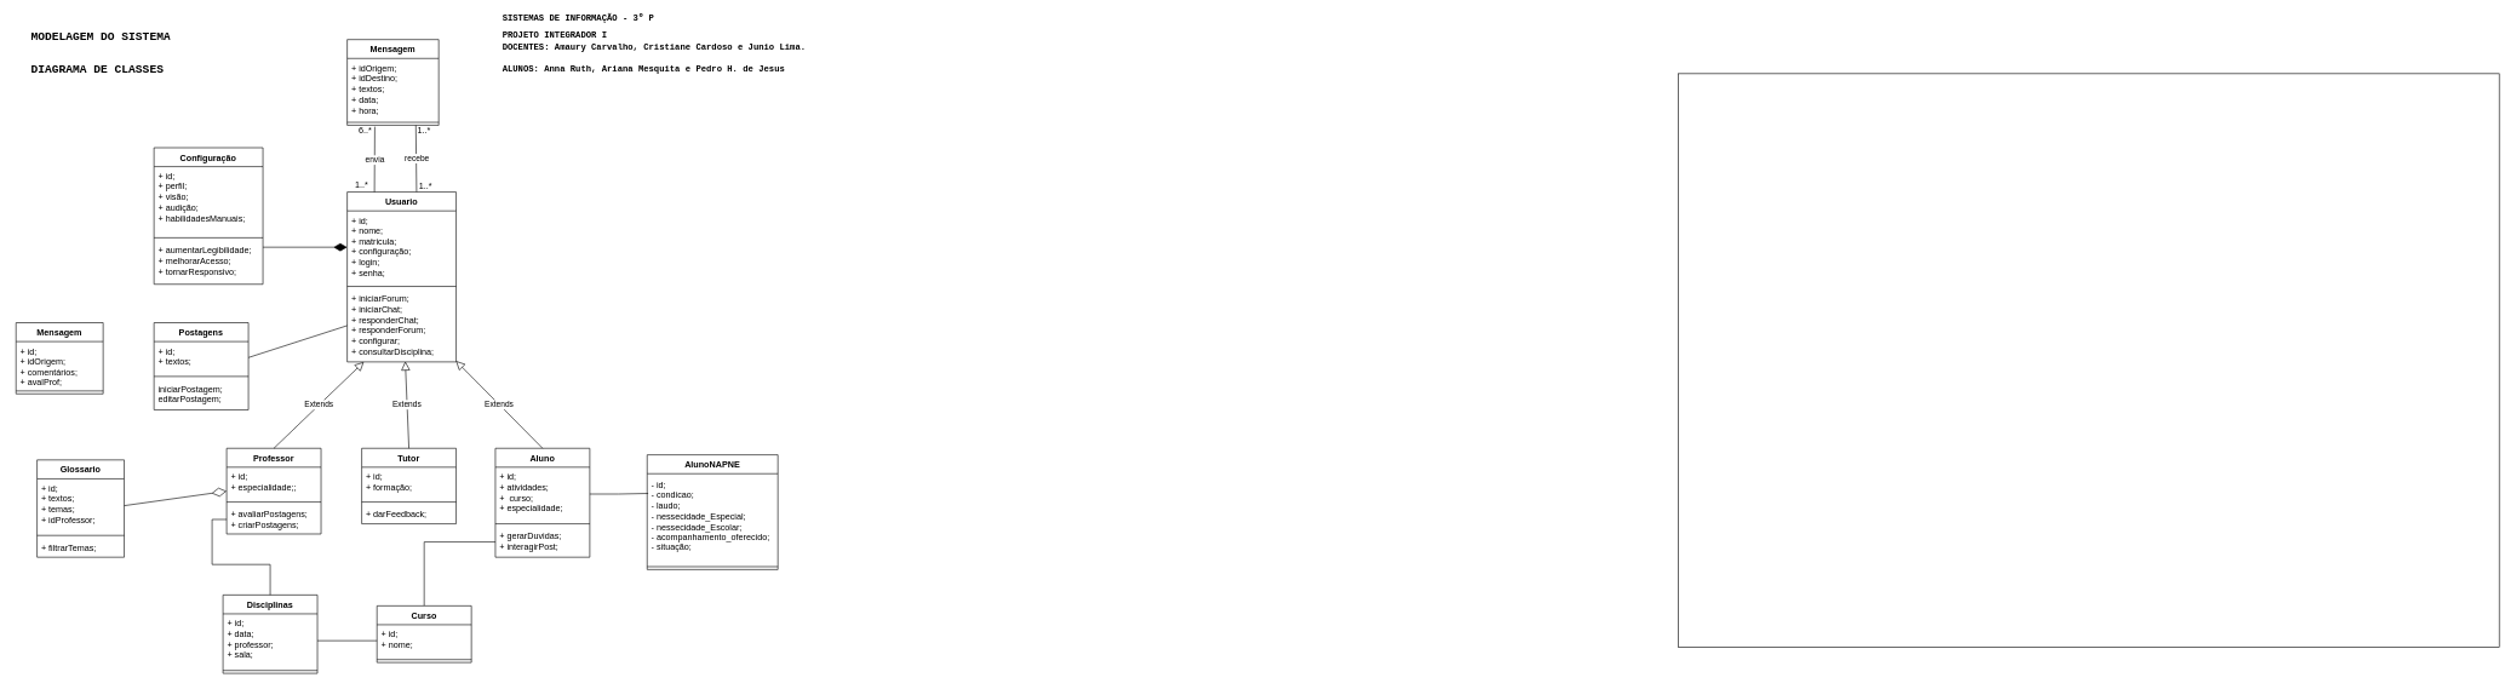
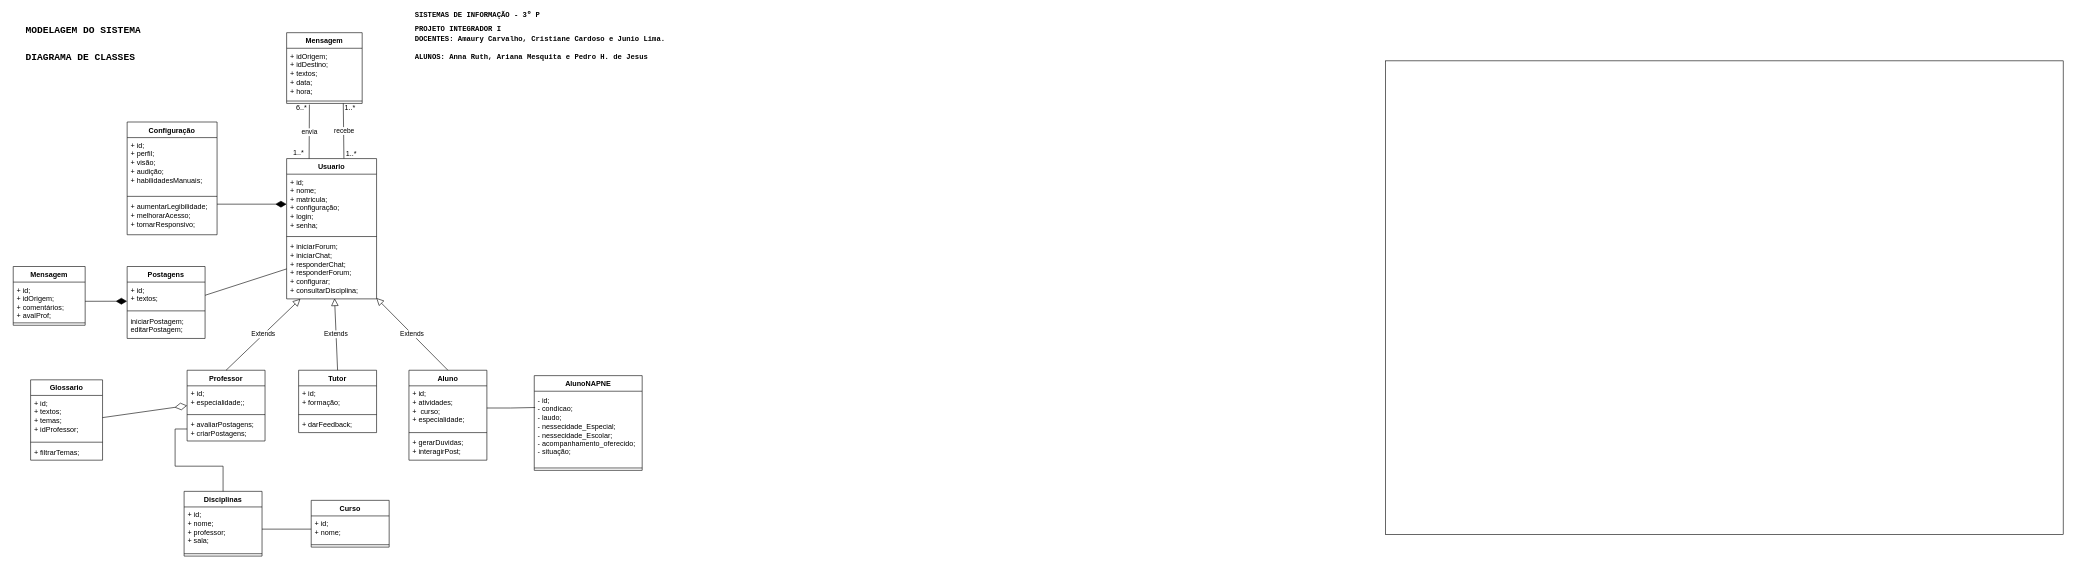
+ <mxCell id="34" value="" style="endArrow=diamondThin;endFill=1;endSize=16;html=1;rounded=0;exitX=1;exitY=0.5;exitDx=0;exitDy=0;entryX=-0.001;entryY=0.725;entryDx=0;entryDy=0;entryPerimeter=0;" parent="1" source="32" target="28" edge="1"><mxGeometry width="160" relative="1" as="geometry"><mxPoint x="640" y="804" as="sourcePoint" /><mxPoint x="800" y="804" as="targetPoint" /></mxGeometry></mxCell>
- <mxCell id="43" style="edgeStyle=orthogonalEdgeStyle;rounded=0;orthogonalLoop=1;jettySize=auto;html=1;exitX=0.5;exitY=0;exitDx=0;exitDy=0;entryX=0;entryY=0.5;entryDx=0;entryDy=0;endArrow=none;endFill=0;" edge="1" parent="1" source="44" target="6"><mxGeometry relative="1" as="geometry" /></mxCell>
- <mxCell id="49" value="+ id;&lt;br&gt;+ data;&lt;br&gt;+ professor;&lt;br&gt;+ sala;" style="text;strokeColor=none;fillColor=none;align=left;verticalAlign=top;spacingLeft=4;spacingRight=4;overflow=hidden;rotatable=0;points=[[0,0.5],[1,0.5]];portConstraint=eastwest;whiteSpace=wrap;html=1;" parent="48" vertex="1"><mxGeometry y="26" width="130" height="74" as="geometry" /></mxCell>
+ <mxCell id="49" value="+ id;&lt;br&gt;+ nome;&lt;br&gt;+ professor;&lt;br&gt;+ sala;" style="text;strokeColor=none;fillColor=none;align=left;verticalAlign=top;spacingLeft=4;spacingRight=4;overflow=hidden;rotatable=0;points=[[0,0.5],[1,0.5]];portConstraint=eastwest;whiteSpace=wrap;html=1;" parent="48" vertex="1"><mxGeometry y="26" width="130" height="74" as="geometry" /></mxCell>
